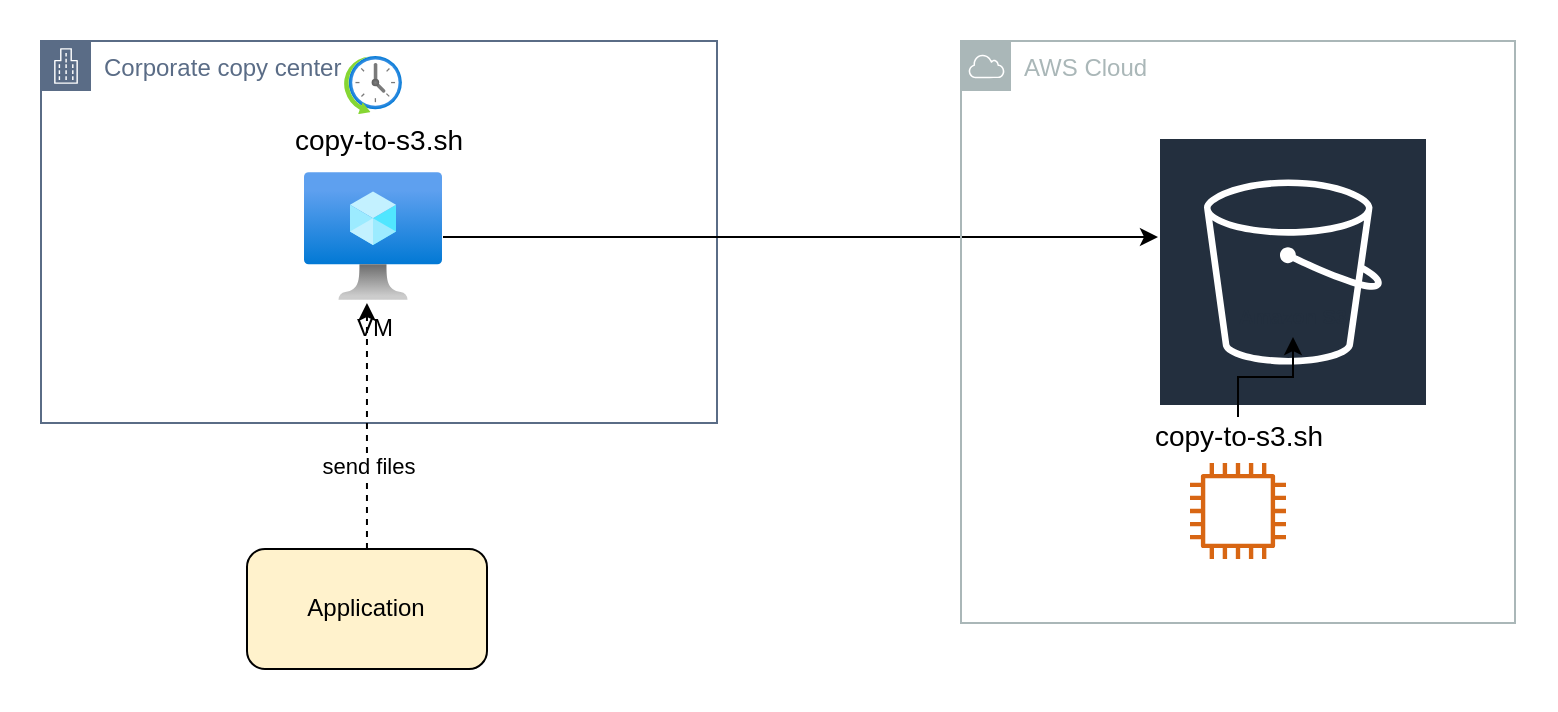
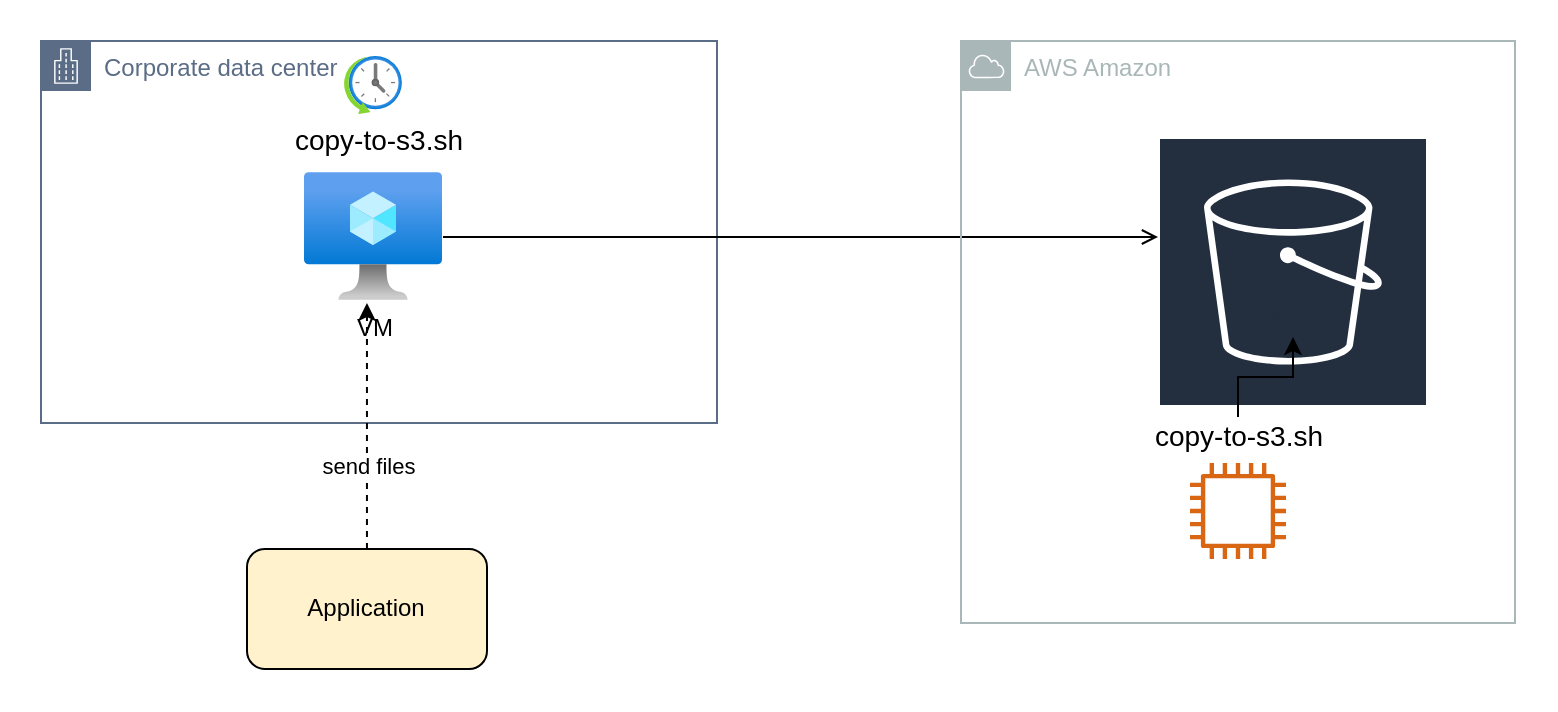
- <mxCell id="2" value="Corporate copy center" style="points=[[0,0],[0.25,0],[0.5,0],[0.75,0],[1,0],[1,0.25],[1,0.5],[1,0.75],[1,1],[0.75,1],[0.5,1],[0.25,1],[0,1],[0,0.75],[0,0.5],[0,0.25]];outlineConnect=0;gradientColor=none;html=1;whiteSpace=wrap;fontSize=12;fontStyle=0;shape=mxgraph.aws4.group;grIcon=mxgraph.aws4.group_corporate_data_center;strokeColor=#5A6C86;fillColor=none;verticalAlign=top;align=left;spacingLeft=30;fontColor=#5A6C86;dashed=0;" vertex="1" parent="1"><mxGeometry x="20" y="20" width="338" height="191" as="geometry" /></mxCell>
+ <mxCell id="2" value="Corporate data center" style="points=[[0,0],[0.25,0],[0.5,0],[0.75,0],[1,0],[1,0.25],[1,0.5],[1,0.75],[1,1],[0.75,1],[0.5,1],[0.25,1],[0,1],[0,0.75],[0,0.5],[0,0.25]];outlineConnect=0;gradientColor=none;html=1;whiteSpace=wrap;fontSize=12;fontStyle=0;shape=mxgraph.aws4.group;grIcon=mxgraph.aws4.group_corporate_data_center;strokeColor=#5A6C86;fillColor=none;verticalAlign=top;align=left;spacingLeft=30;fontColor=#5A6C86;dashed=0;" vertex="1" parent="1"><mxGeometry x="20" y="20" width="338" height="191" as="geometry" /></mxCell>
- <mxCell id="8" value="AWS Cloud" style="outlineConnect=0;gradientColor=none;html=1;whiteSpace=wrap;fontSize=12;fontStyle=0;shape=mxgraph.aws4.group;grIcon=mxgraph.aws4.group_aws_cloud;strokeColor=#AAB7B8;fillColor=none;verticalAlign=top;align=left;spacingLeft=30;fontColor=#AAB7B8;dashed=0;" vertex="1" parent="1"><mxGeometry x="480" y="20" width="277" height="291" as="geometry" /></mxCell>
+ <mxCell id="8" value="AWS Amazon" style="outlineConnect=0;gradientColor=none;html=1;whiteSpace=wrap;fontSize=12;fontStyle=0;shape=mxgraph.aws4.group;grIcon=mxgraph.aws4.group_aws_cloud;strokeColor=#AAB7B8;fillColor=none;verticalAlign=top;align=left;spacingLeft=30;fontColor=#AAB7B8;dashed=0;" vertex="1" parent="1"><mxGeometry x="480" y="20" width="277" height="291" as="geometry" /></mxCell>
- <mxCell id="3" style="edgeStyle=orthogonalEdgeStyle;rounded=0;orthogonalLoop=1;jettySize=auto;html=1;" edge="1" parent="1" source="4" target="9"><mxGeometry relative="1" as="geometry" /></mxCell>
+ <mxCell id="3" style="edgeStyle=orthogonalEdgeStyle;rounded=0;orthogonalLoop=1;jettySize=auto;html=1;endArrow=open;" edge="1" parent="1" source="4" target="9"><mxGeometry relative="1" as="geometry" /></mxCell>
